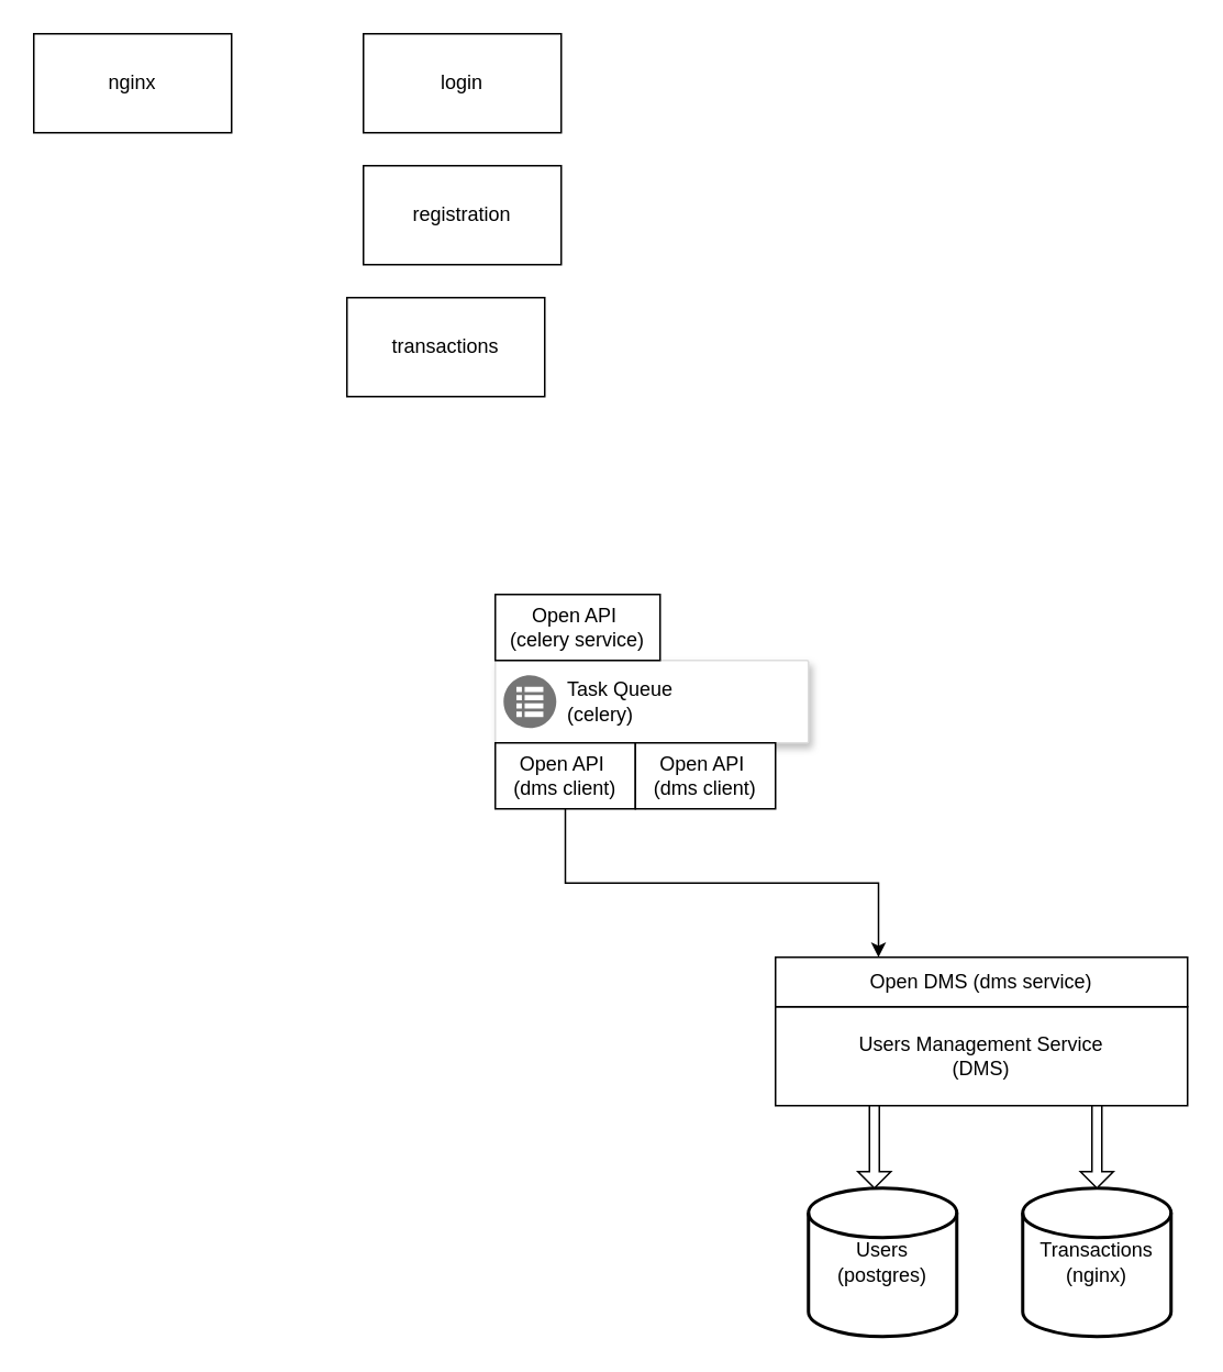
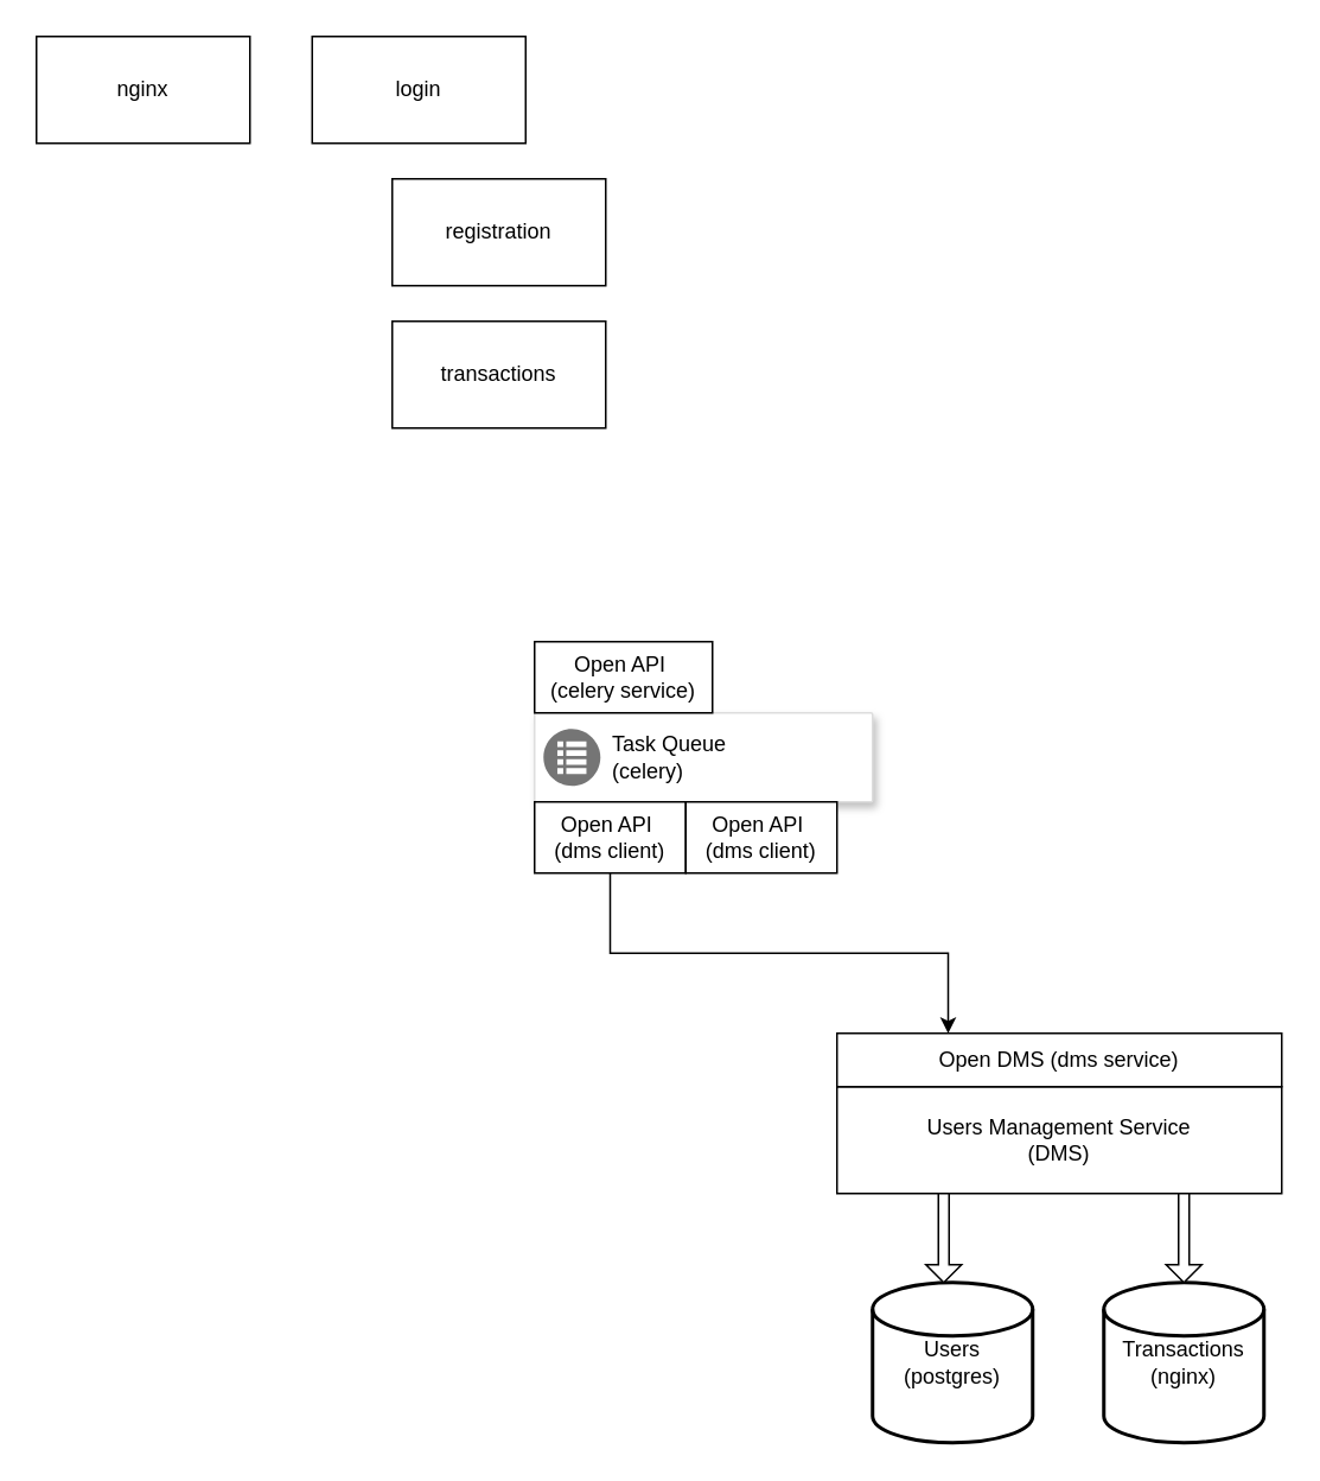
- <mxCell id="12" value="login" style="rounded=0;whiteSpace=wrap;html=1;" vertex="1" parent="1"><mxGeometry x="220" y="20" width="120" height="60" as="geometry" /></mxCell>
+ <mxCell id="12" value="login" style="rounded=0;whiteSpace=wrap;html=1;" vertex="1" parent="1"><mxGeometry x="175" y="20" width="120" height="60" as="geometry" /></mxCell>
- <mxCell id="13" value="transactions" style="rounded=0;whiteSpace=wrap;html=1;" vertex="1" parent="1"><mxGeometry x="210" y="180" width="120" height="60" as="geometry" /></mxCell>
+ <mxCell id="13" value="transactions" style="rounded=0;whiteSpace=wrap;html=1;" vertex="1" parent="1"><mxGeometry x="220" y="180" width="120" height="60" as="geometry" /></mxCell>
